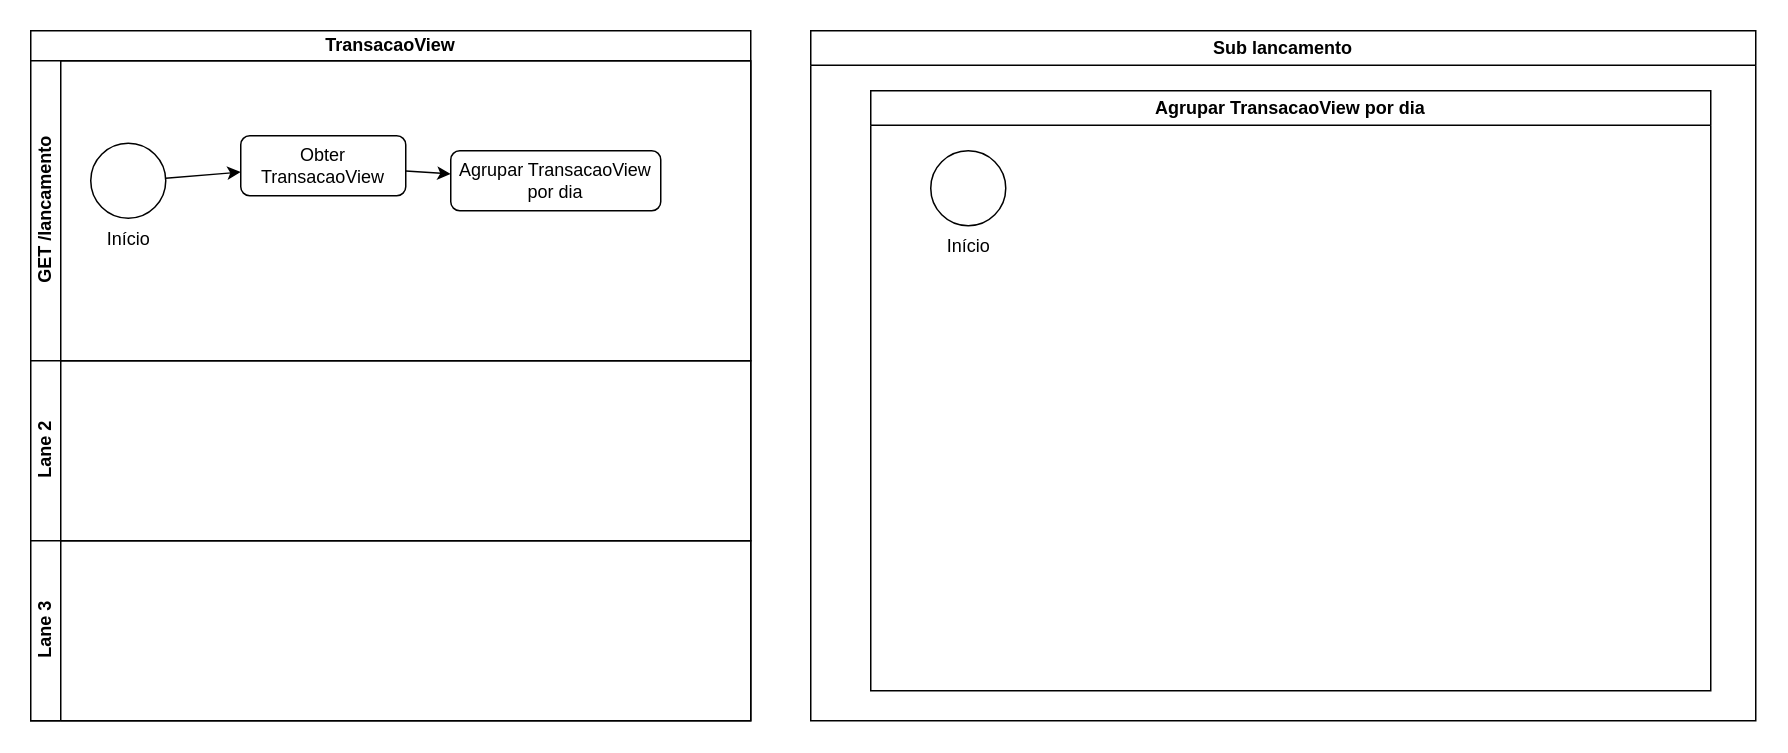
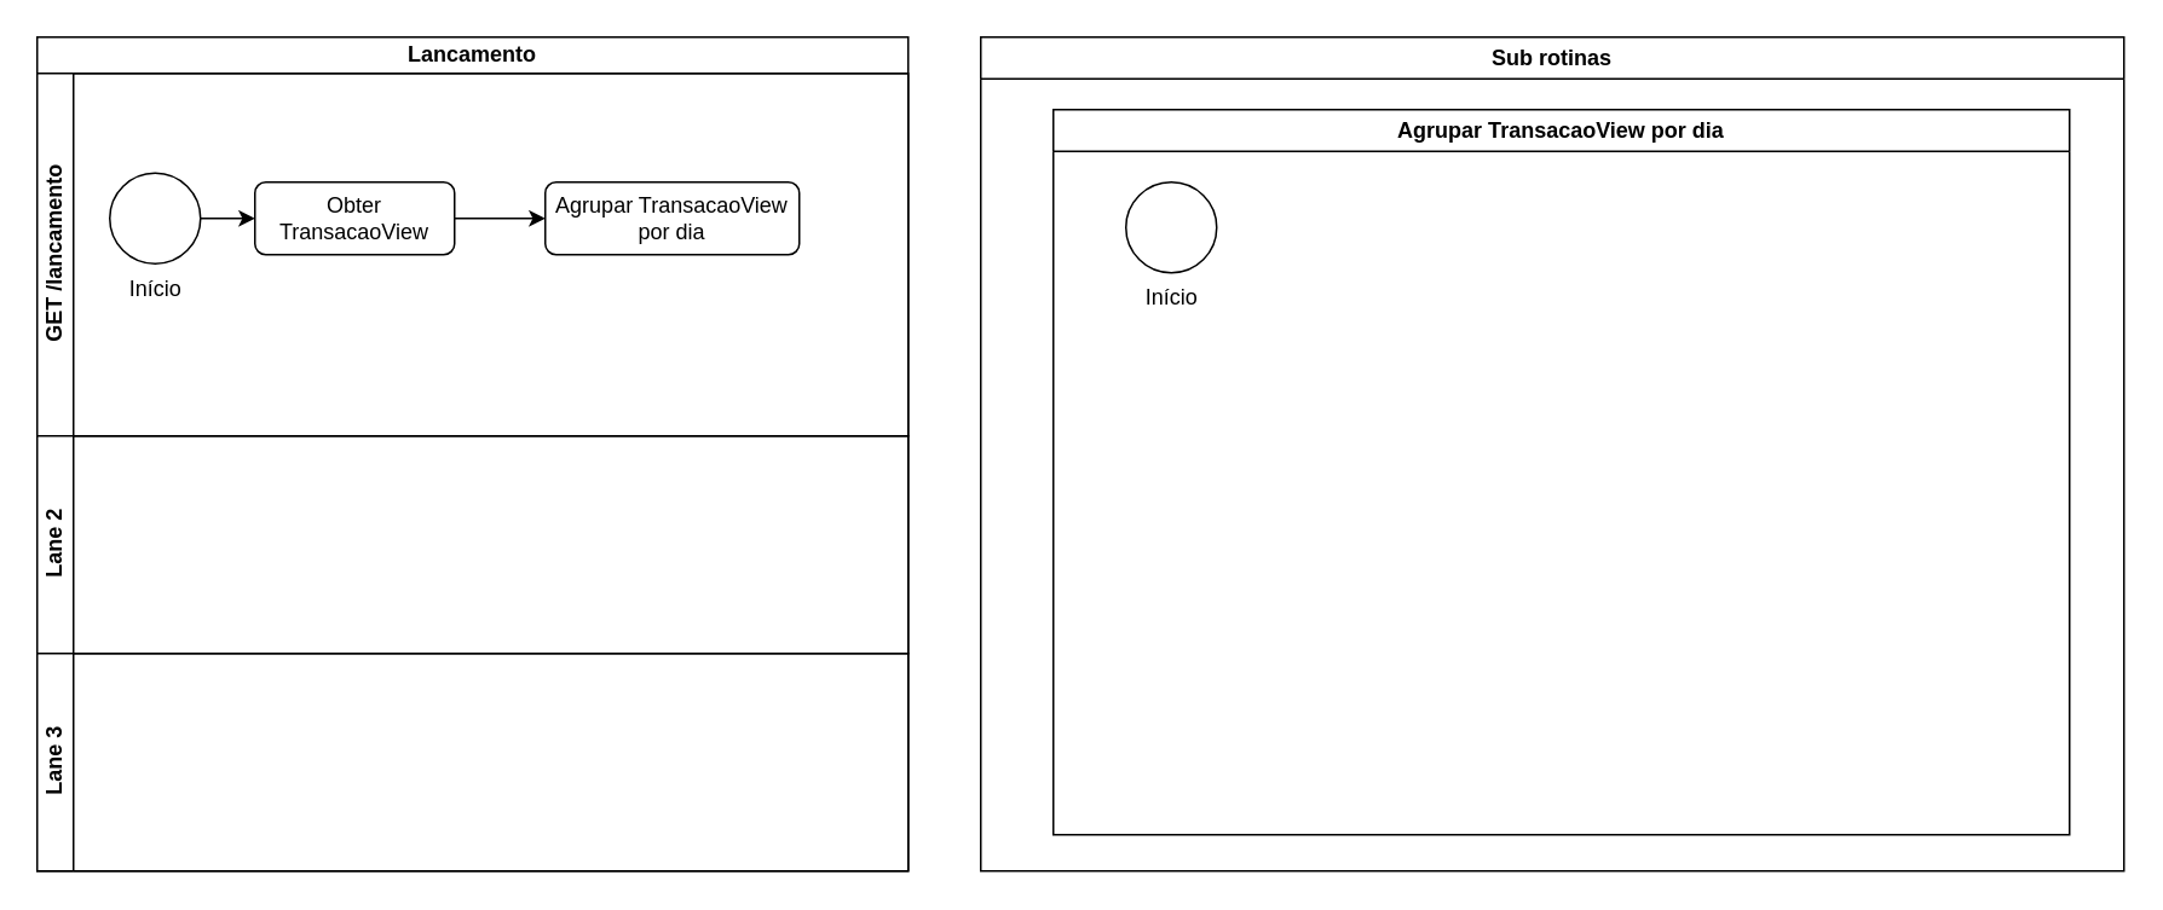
- <mxCell id="2" value="TransacaoView" style="swimlane;html=1;childLayout=stackLayout;resizeParent=1;resizeParentMax=0;horizontal=1;startSize=20;horizontalStack=0;whiteSpace=wrap;" vertex="1" parent="1"><mxGeometry x="20" y="20" width="480" height="460" as="geometry" /></mxCell>
+ <mxCell id="2" value="Lancamento" style="swimlane;html=1;childLayout=stackLayout;resizeParent=1;resizeParentMax=0;horizontal=1;startSize=20;horizontalStack=0;whiteSpace=wrap;" vertex="1" parent="1"><mxGeometry x="20" y="20" width="480" height="460" as="geometry" /></mxCell>
- <mxCell id="11" value="Sub lancamento" style="swimlane;whiteSpace=wrap;html=1;" vertex="1" parent="1"><mxGeometry x="540" y="20" width="630" height="460" as="geometry" /></mxCell>
+ <mxCell id="11" value="Sub rotinas" style="swimlane;whiteSpace=wrap;html=1;" vertex="1" parent="1"><mxGeometry x="540" y="20" width="630" height="460" as="geometry" /></mxCell>
- <mxCell id="7" value="Obter TransacaoView" style="rounded=1;whiteSpace=wrap;html=1;" vertex="1" parent="3"><mxGeometry x="140" y="50" width="110" height="40" as="geometry" /></mxCell>
+ <mxCell id="7" value="Obter TransacaoView" style="rounded=1;whiteSpace=wrap;html=1;" vertex="1" parent="3"><mxGeometry x="120" y="60" width="110" height="40" as="geometry" /></mxCell>
